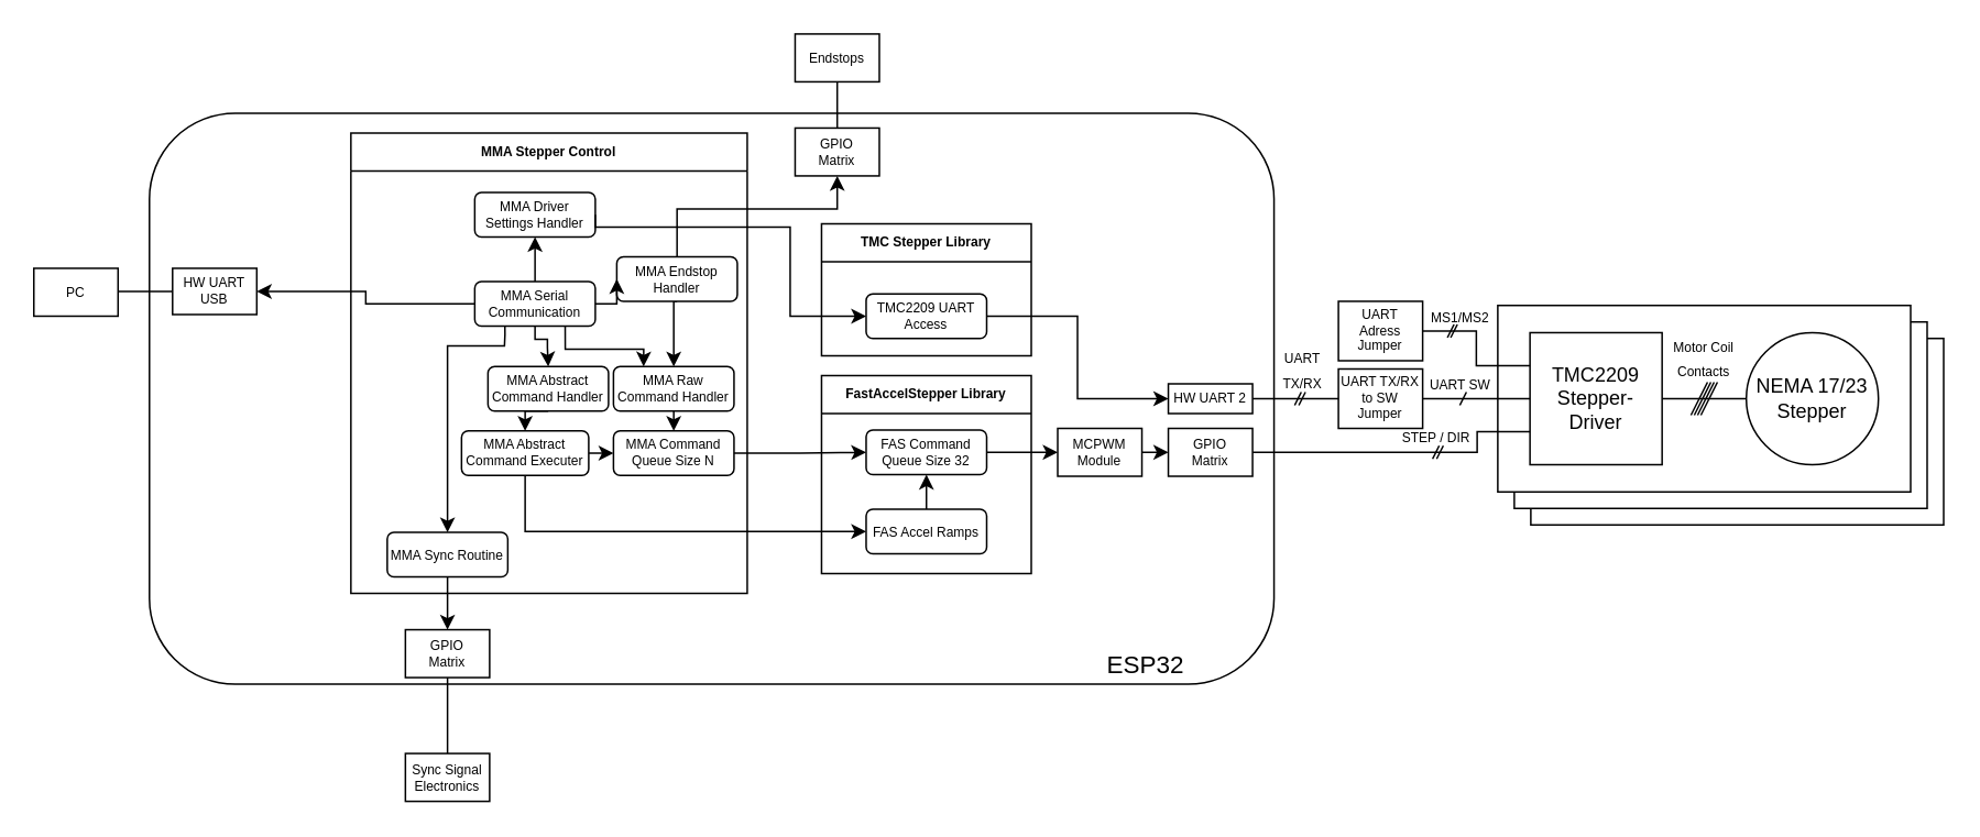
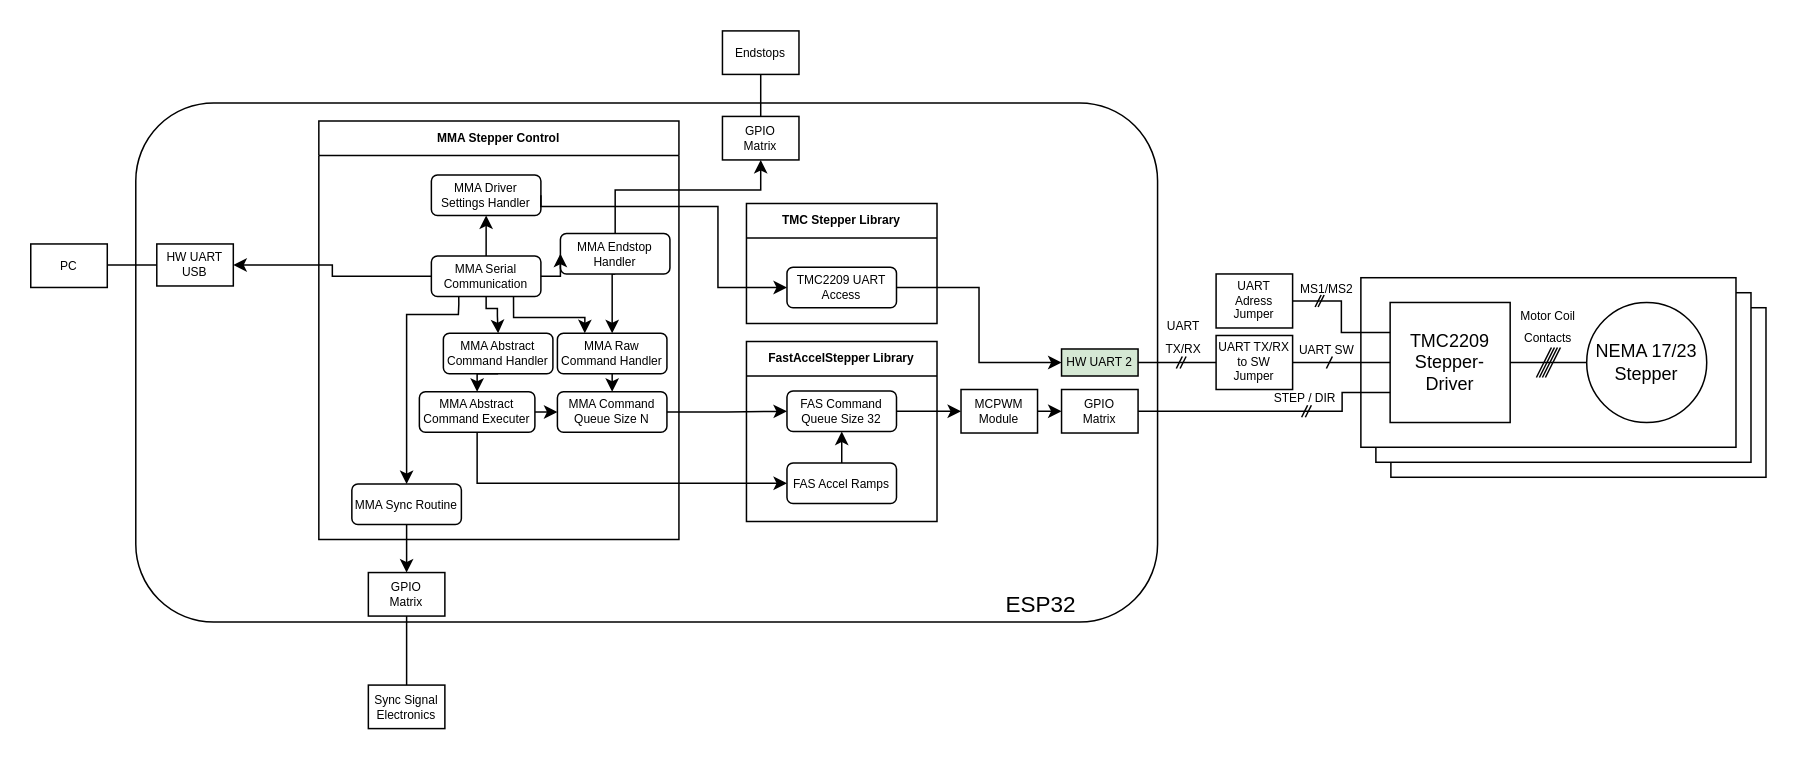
- <mxCell id="31" value="HW UART 2" style="rounded=0;whiteSpace=wrap;html=1;fontSize=8;" parent="1" vertex="1"><mxGeometry x="707" y="232" width="51" height="18" as="geometry" /></mxCell>
+ <mxCell id="31" value="HW UART 2" style="rounded=0;whiteSpace=wrap;html=1;fontSize=8;fillColor=#d5e8d4;" parent="1" vertex="1"><mxGeometry x="707" y="232" width="51" height="18" as="geometry" /></mxCell>
